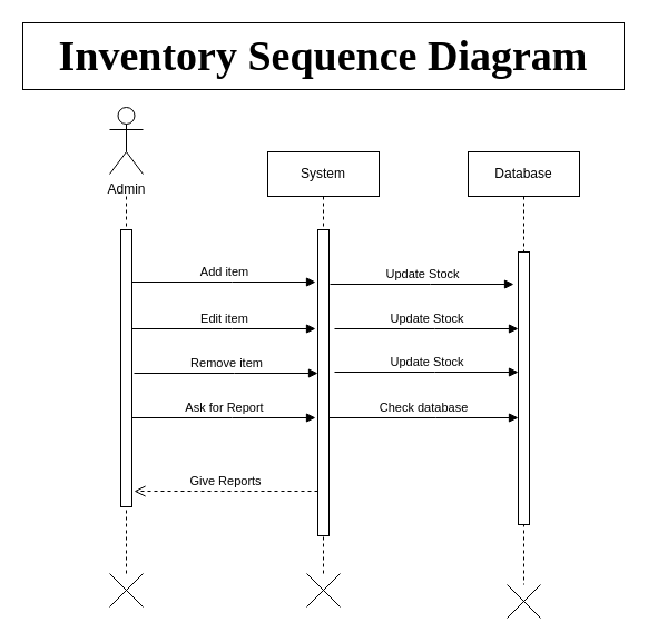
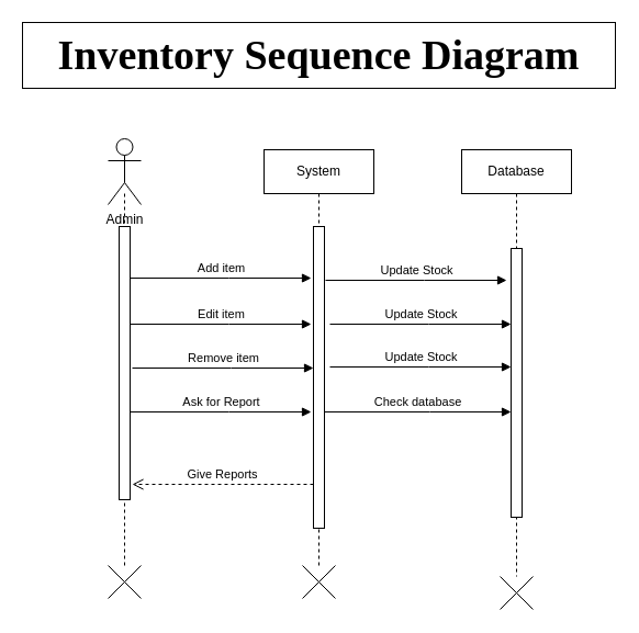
- <mxCell id="11" value="Admin" style="shape=umlActor;verticalLabelPosition=bottom;verticalAlign=top;html=1;outlineConnect=0;" parent="1" vertex="1"><mxGeometry x="98" y="96" width="30" height="60" as="geometry" /></mxCell>
+ <mxCell id="11" value="Admin" style="shape=umlActor;verticalLabelPosition=bottom;verticalAlign=top;html=1;outlineConnect=0;" parent="1" vertex="1"><mxGeometry x="98" y="126" width="30" height="60" as="geometry" /></mxCell>
